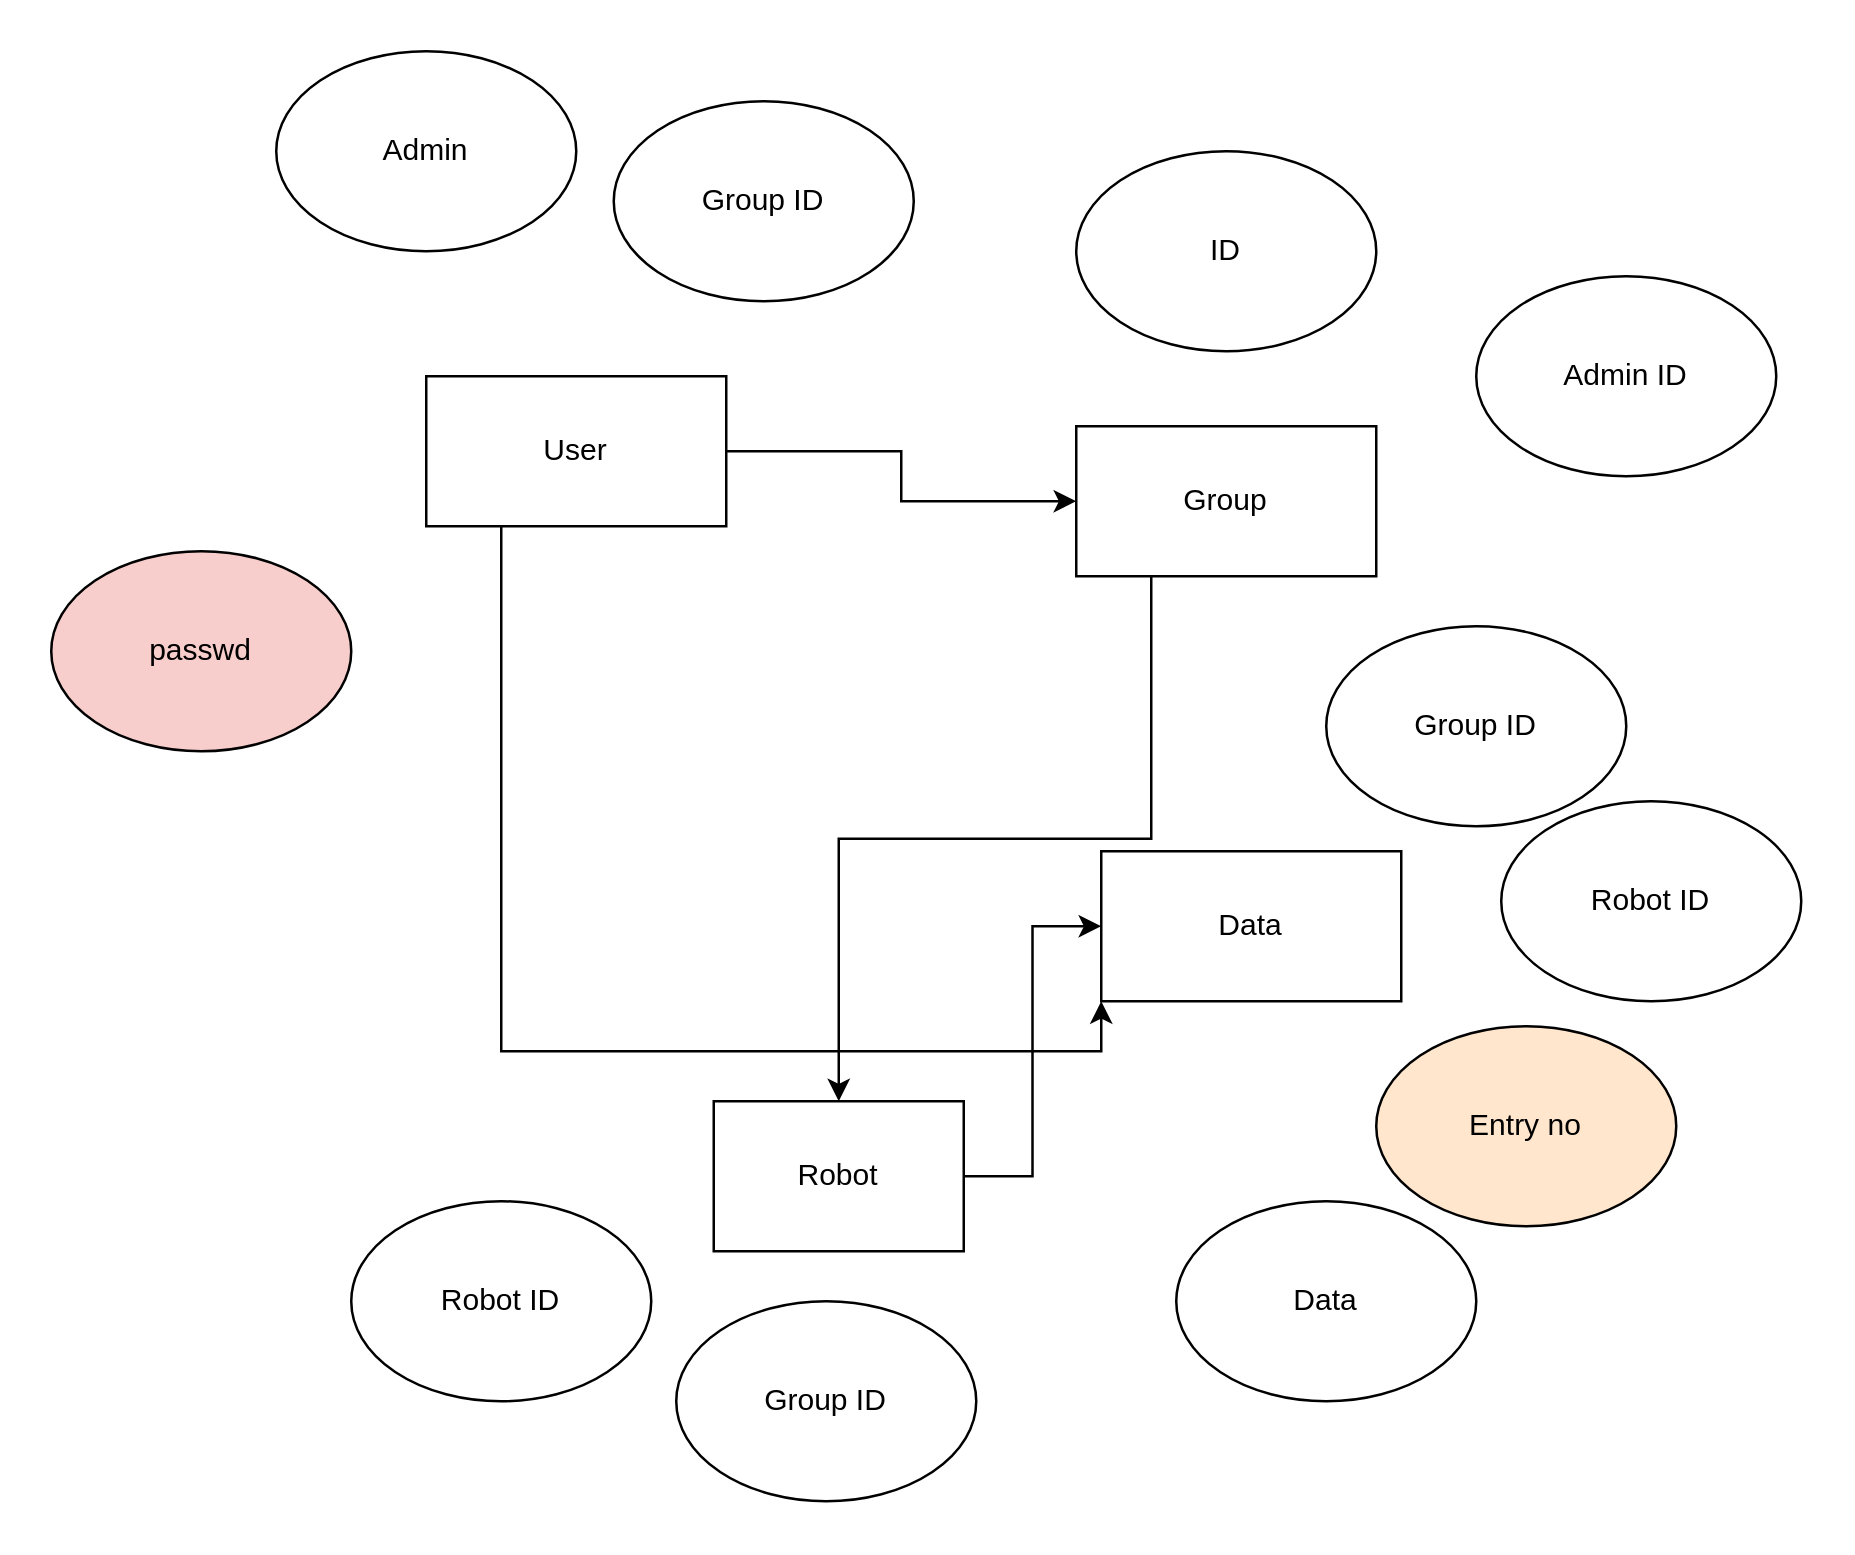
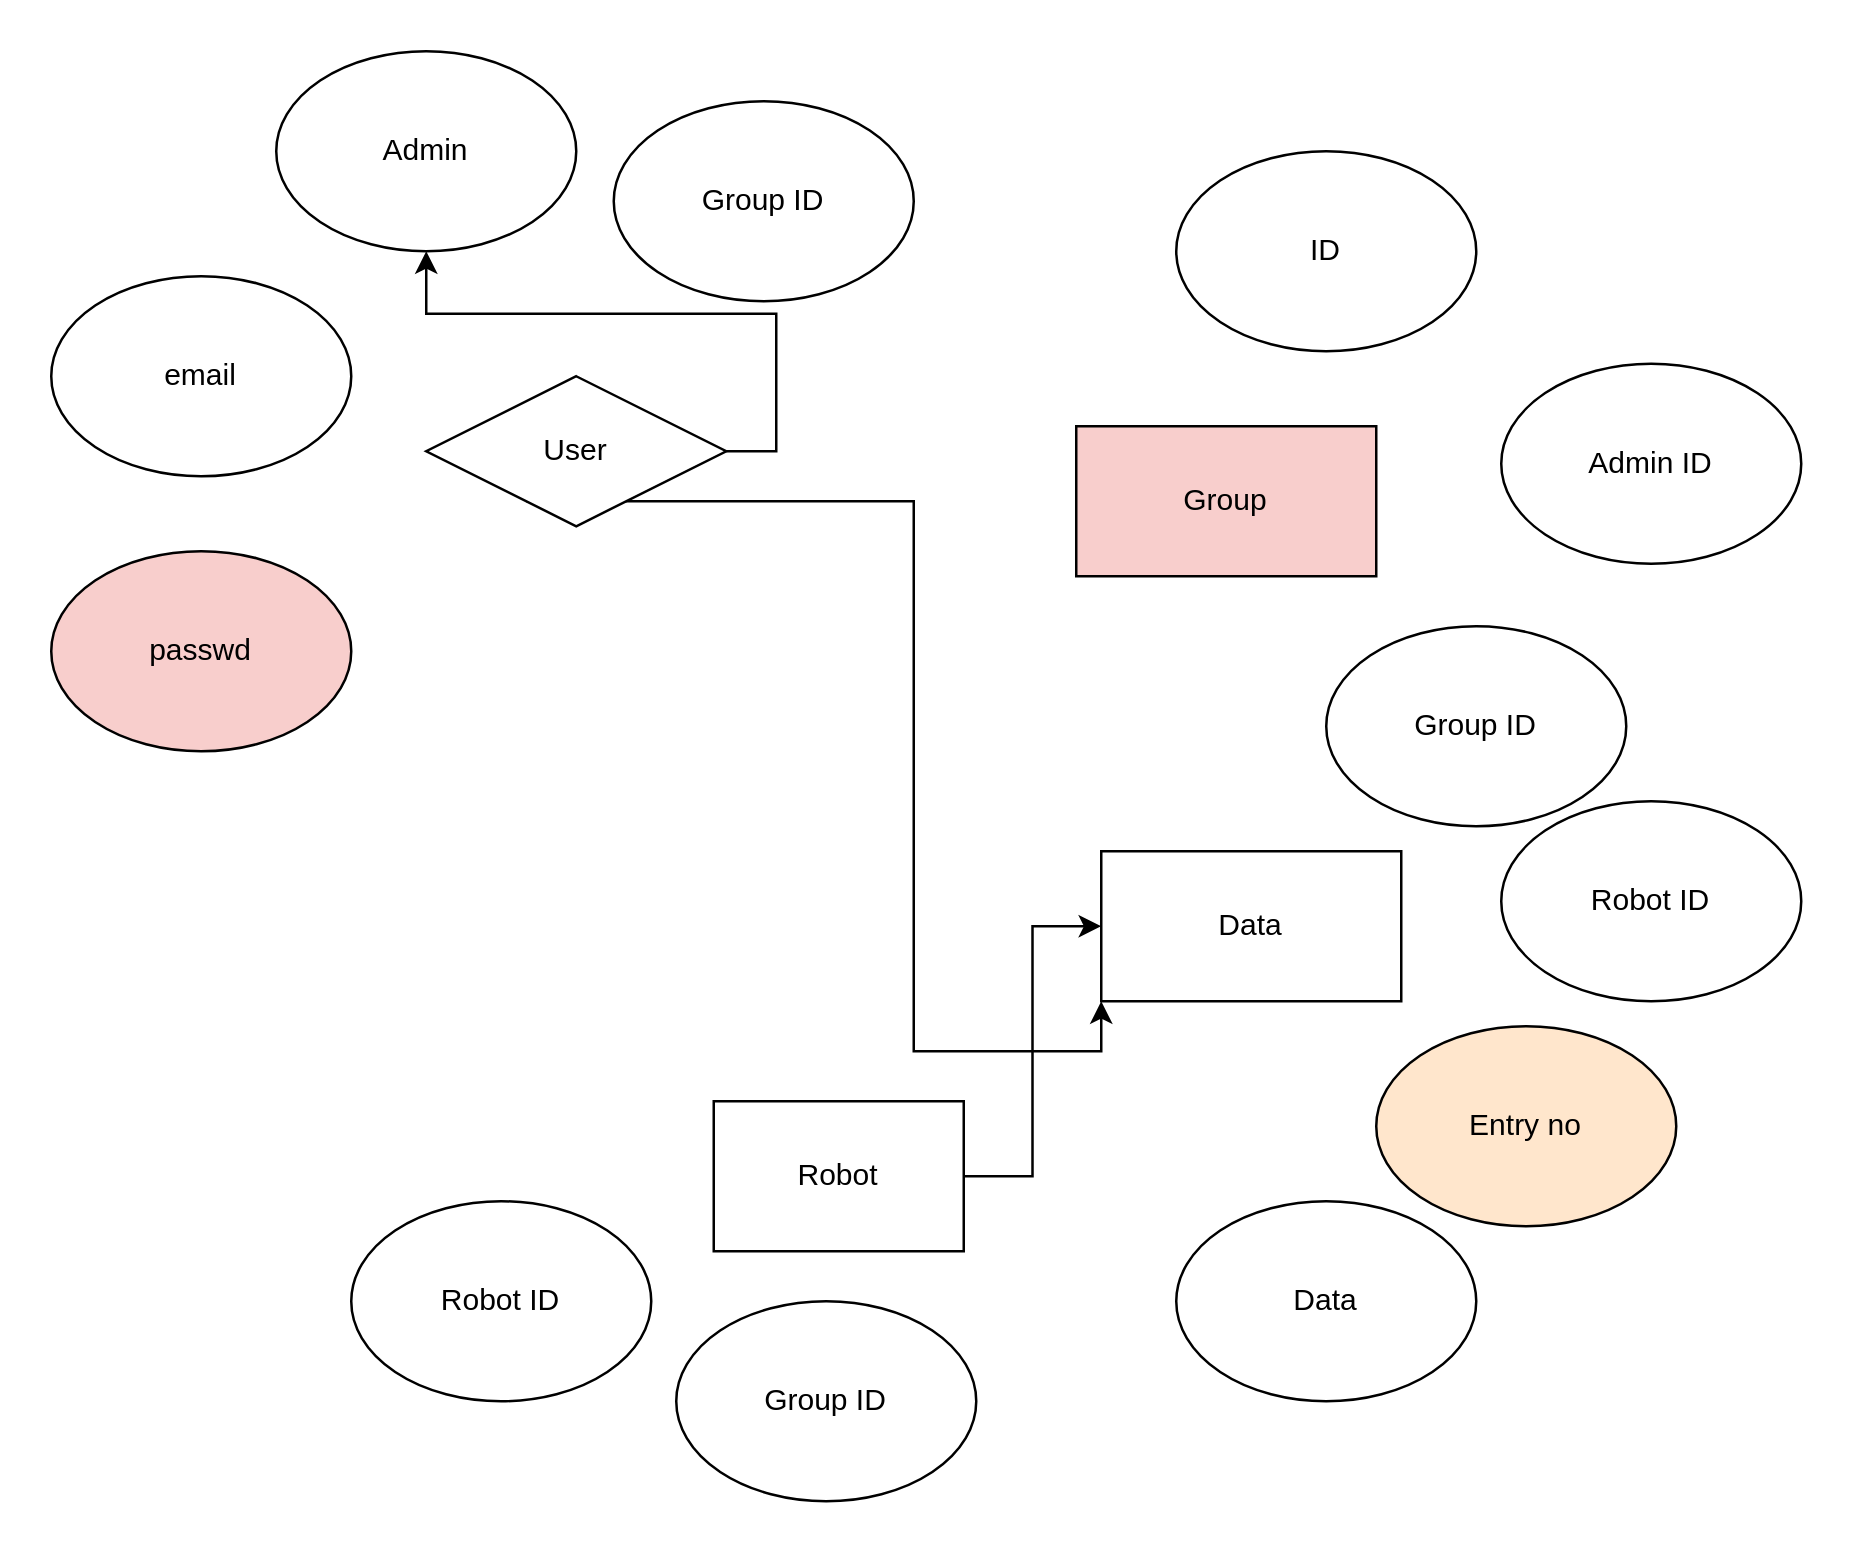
- <mxCell id="13" value="ID" style="ellipse;whiteSpace=wrap;html=1;" vertex="1" parent="1"><mxGeometry x="430" y="60" width="120" height="80" as="geometry" /></mxCell>
+ <mxCell id="13" value="ID" style="ellipse;whiteSpace=wrap;html=1;" vertex="1" parent="1"><mxGeometry x="470" y="60" width="120" height="80" as="geometry" /></mxCell>
+ <mxCell id="5" value="email" style="ellipse;whiteSpace=wrap;html=1;" vertex="1" parent="1"><mxGeometry x="20" y="110" width="120" height="80" as="geometry" /></mxCell>
- <mxCell id="21" value="Admin ID" style="ellipse;whiteSpace=wrap;html=1;" vertex="1" parent="1"><mxGeometry x="590" y="110" width="120" height="80" as="geometry" /></mxCell>
+ <mxCell id="21" value="Admin ID" style="ellipse;whiteSpace=wrap;html=1;" vertex="1" parent="1"><mxGeometry x="600" y="145" width="120" height="80" as="geometry" /></mxCell>
- <mxCell id="4" value="User" style="rounded=0;whiteSpace=wrap;html=1;" vertex="1" parent="1"><mxGeometry x="170" y="150" width="120" height="60" as="geometry" /></mxCell>
+ <mxCell id="4" value="User" style="rhombus;whiteSpace=wrap;html=1;" vertex="1" parent="1"><mxGeometry x="170" y="150" width="120" height="60" as="geometry" /></mxCell>
- <mxCell id="2" style="edgeStyle=orthogonalEdgeStyle;rounded=0;orthogonalLoop=1;jettySize=auto;html=1;exitX=1;exitY=0.5;exitDx=0;exitDy=0;entryX=0;entryY=0.5;entryDx=0;entryDy=0;" edge="1" parent="1" source="4" target="9"><mxGeometry relative="1" as="geometry" /></mxCell>
+ <mxCell id="2" style="edgeStyle=orthogonalEdgeStyle;rounded=0;orthogonalLoop=1;jettySize=auto;html=1;exitX=1;exitY=0.5;exitDx=0;exitDy=0;" edge="1" parent="1" source="4" target="20"><mxGeometry relative="1" as="geometry" /></mxCell>
- <mxCell id="9" value="Group" style="rounded=0;whiteSpace=wrap;html=1;" vertex="1" parent="1"><mxGeometry x="430" y="170" width="120" height="60" as="geometry" /></mxCell>
+ <mxCell id="9" value="Group" style="rounded=0;whiteSpace=wrap;html=1;fillColor=#f8cecc;" vertex="1" parent="1"><mxGeometry x="430" y="170" width="120" height="60" as="geometry" /></mxCell>
- <mxCell id="8" style="edgeStyle=orthogonalEdgeStyle;rounded=0;orthogonalLoop=1;jettySize=auto;html=1;exitX=0.25;exitY=1;exitDx=0;exitDy=0;entryX=0.5;entryY=0;entryDx=0;entryDy=0;" edge="1" parent="1" source="9" target="11"><mxGeometry relative="1" as="geometry" /></mxCell>
